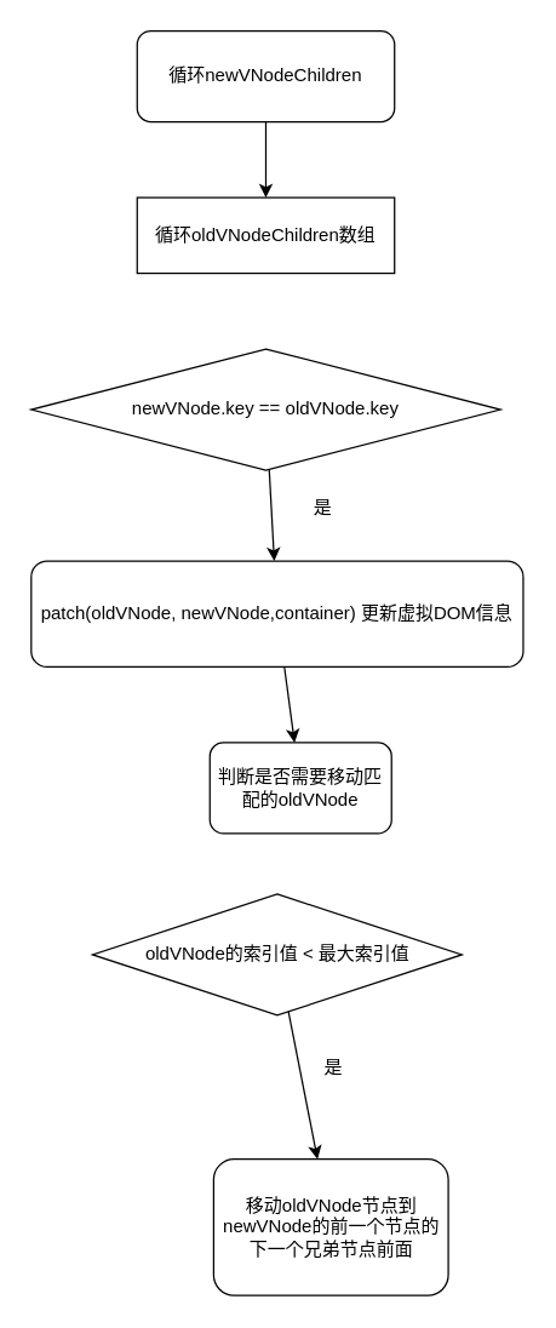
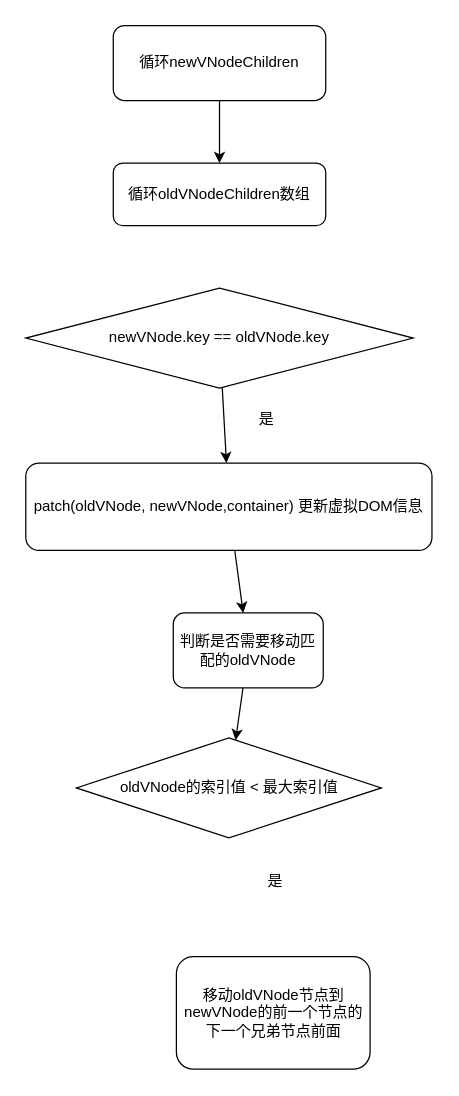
- <mxCell id="4" value="循环oldVNodeChildren数组" style="whiteSpace=wrap;html=1;rounded=0;" vertex="1" parent="1"><mxGeometry x="90" y="130" width="170" height="50" as="geometry" /></mxCell>
+ <mxCell id="4" value="循环oldVNodeChildren数组" style="rounded=1;whiteSpace=wrap;html=1;" vertex="1" parent="1"><mxGeometry x="90" y="130" width="170" height="50" as="geometry" /></mxCell>
+ <mxCell id="9" value="" style="edgeStyle=none;html=1;" edge="1" parent="1" source="10" target="12"><mxGeometry relative="1" as="geometry" /></mxCell>
- <mxCell id="11" value="" style="edgeStyle=none;html=1;" edge="1" parent="1" source="12" target="13"><mxGeometry relative="1" as="geometry" /></mxCell>
